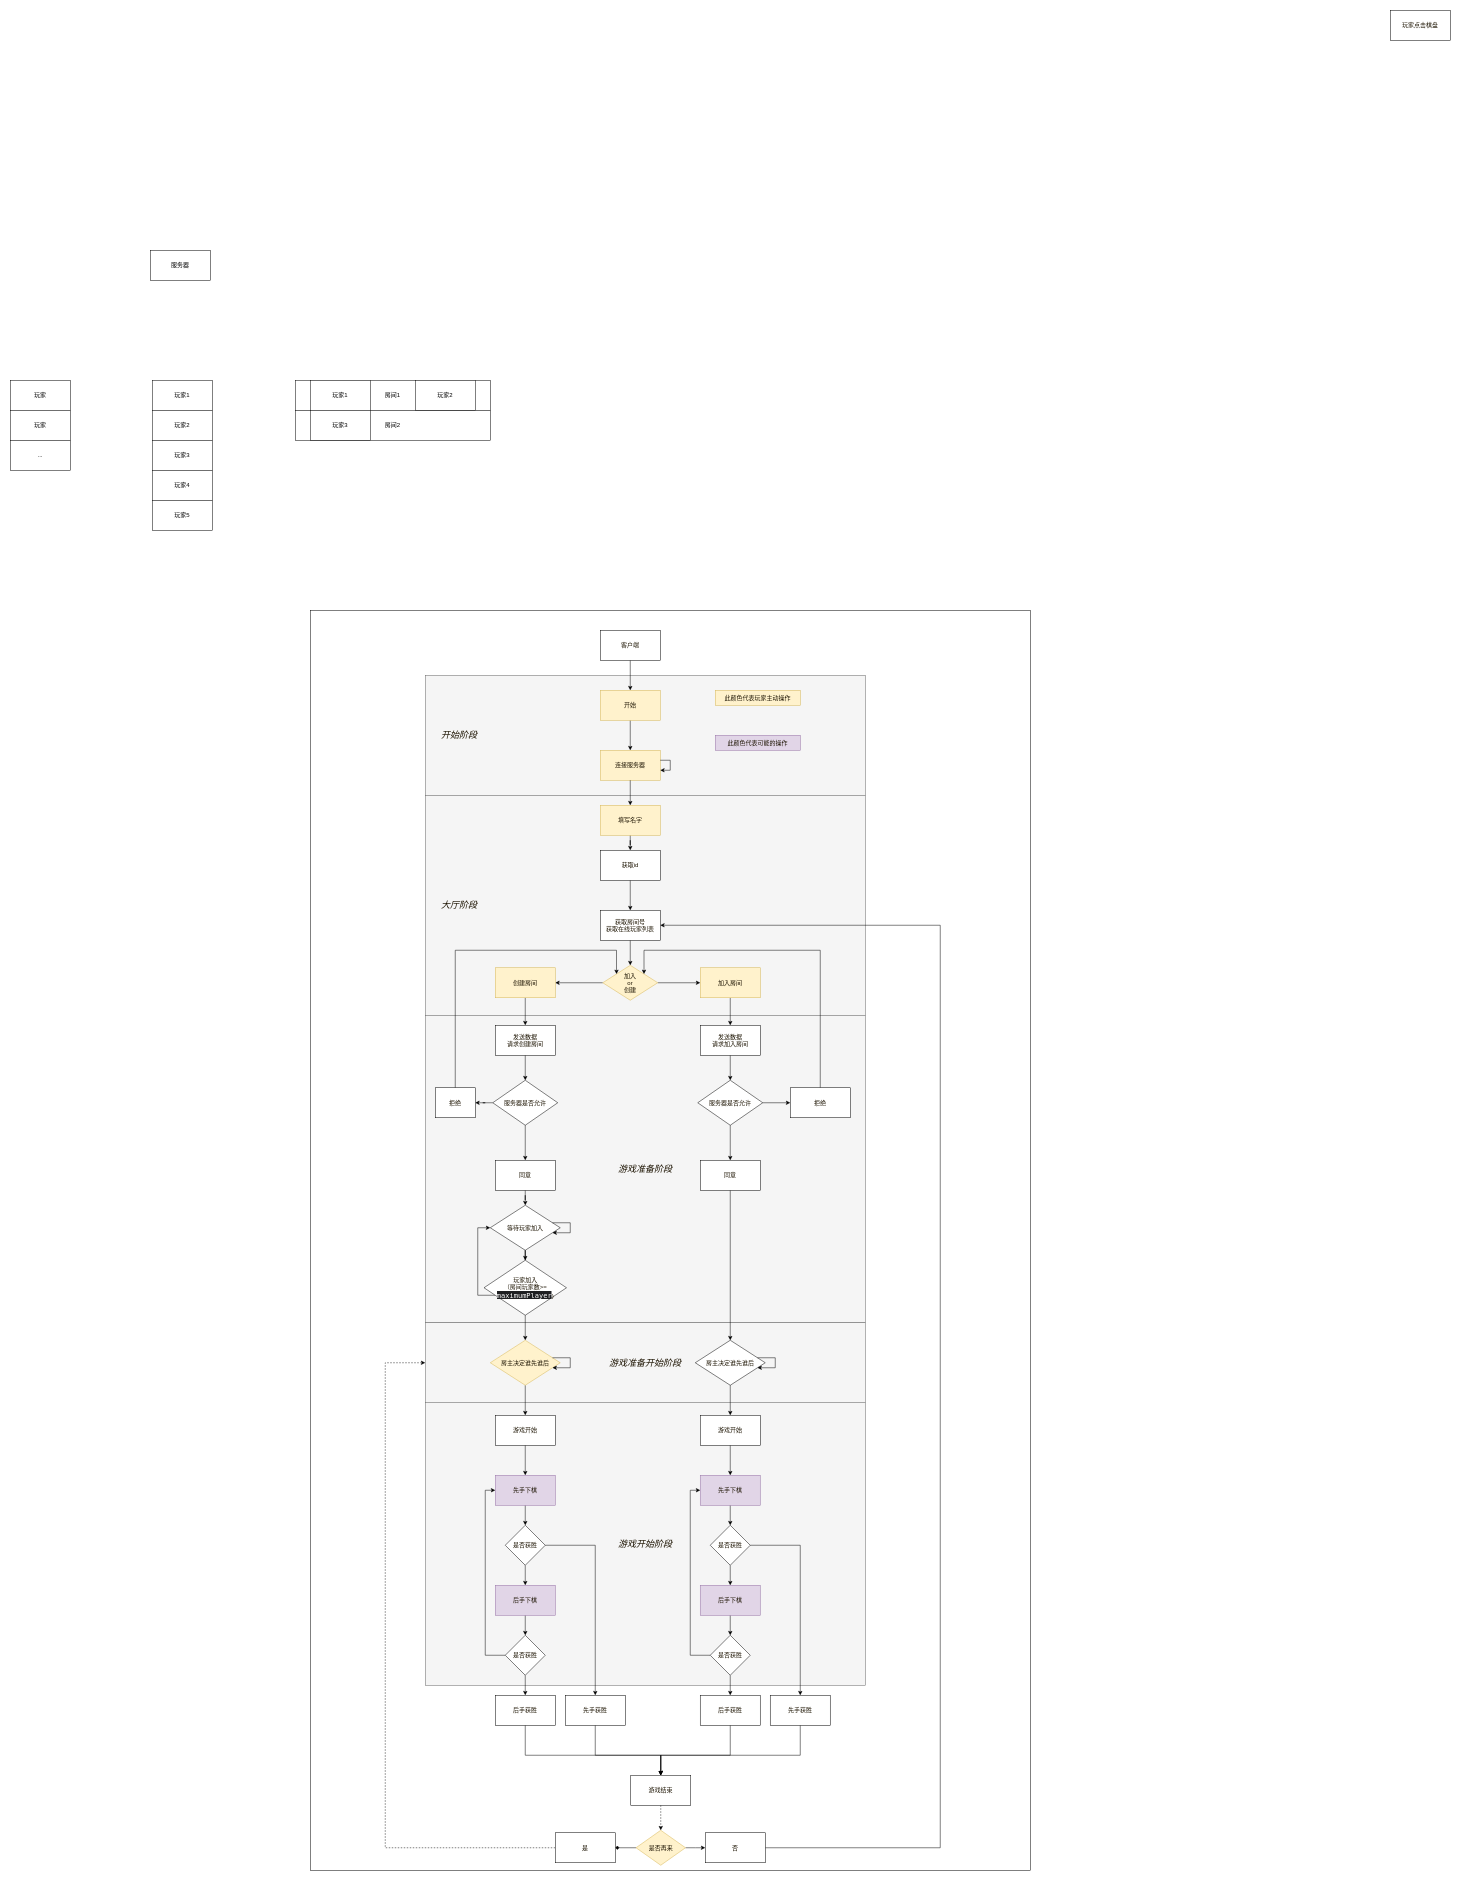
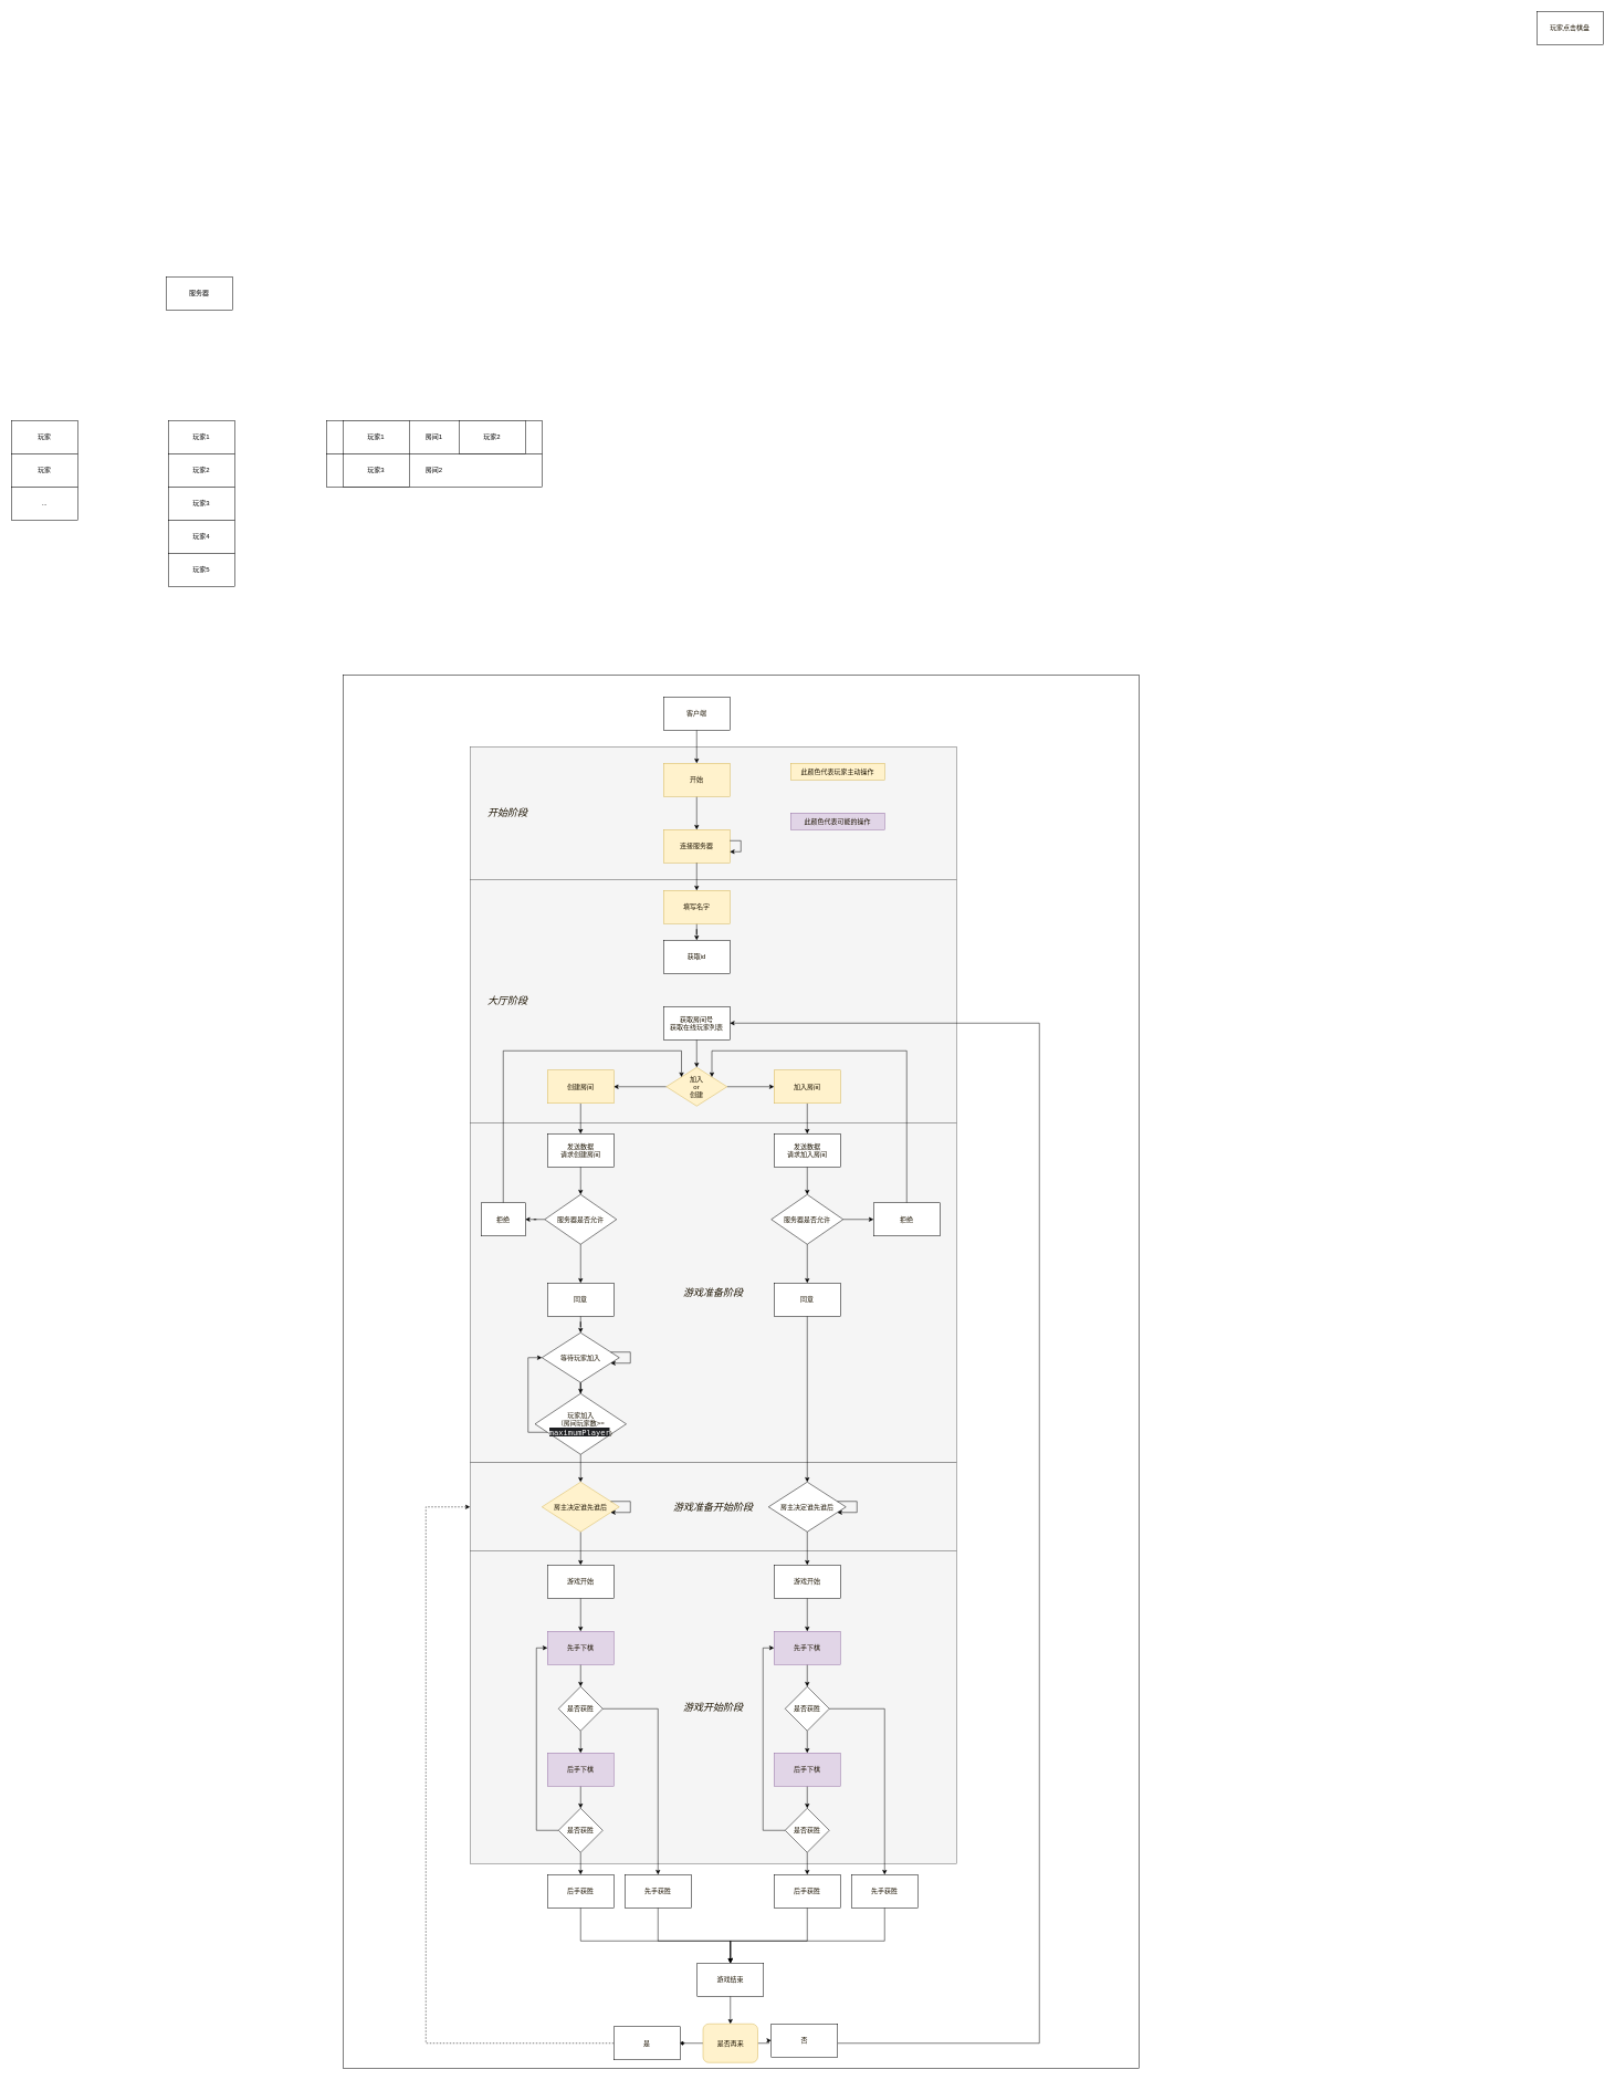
- <mxCell id="28" style="edgeStyle=orthogonalEdgeStyle;rounded=0;orthogonalLoop=1;jettySize=auto;html=1;entryX=0.5;entryY=0;entryDx=0;entryDy=0;fontColor=#1C1300;" edge="1" parent="1" source="29" target="34"><mxGeometry relative="1" as="geometry" /></mxCell>
- <mxCell id="103" style="edgeStyle=orthogonalEdgeStyle;rounded=0;orthogonalLoop=1;jettySize=auto;html=1;entryX=0.5;entryY=0;entryDx=0;entryDy=0;fontColor=#1C1300;dashed=1;" parent="1" source="104" target="107" edge="1"><mxGeometry relative="1" as="geometry" /></mxCell>
+ <mxCell id="103" style="edgeStyle=orthogonalEdgeStyle;rounded=0;orthogonalLoop=1;jettySize=auto;html=1;entryX=0.5;entryY=0;entryDx=0;entryDy=0;fontColor=#1C1300;" parent="1" source="104" target="107" edge="1"><mxGeometry relative="1" as="geometry" /></mxCell>
- <mxCell id="107" value="是否再来" style="rhombus;whiteSpace=wrap;html=1;fillColor=#fff2cc;strokeColor=#d6b656;fontColor=#1C1300;" parent="1" vertex="1"><mxGeometry x="1271.5" y="3660" width="99" height="70" as="geometry" /></mxCell>
+ <mxCell id="107" value="是否再来" style="whiteSpace=wrap;html=1;fillColor=#fff2cc;strokeColor=#d6b656;fontColor=#1C1300;rounded=1;" parent="1" vertex="1"><mxGeometry x="1271.5" y="3660" width="99" height="70" as="geometry" /></mxCell>
- <mxCell id="111" value="否" style="rounded=0;whiteSpace=wrap;html=1;fontColor=#1C1300;" parent="1" vertex="1"><mxGeometry x="1410" y="3665" width="120" height="60" as="geometry" /></mxCell>
+ <mxCell id="111" value="否" style="rounded=0;whiteSpace=wrap;html=1;fontColor=#1C1300;" parent="1" vertex="1"><mxGeometry x="1395" y="3660" width="120" height="60" as="geometry" /></mxCell>
